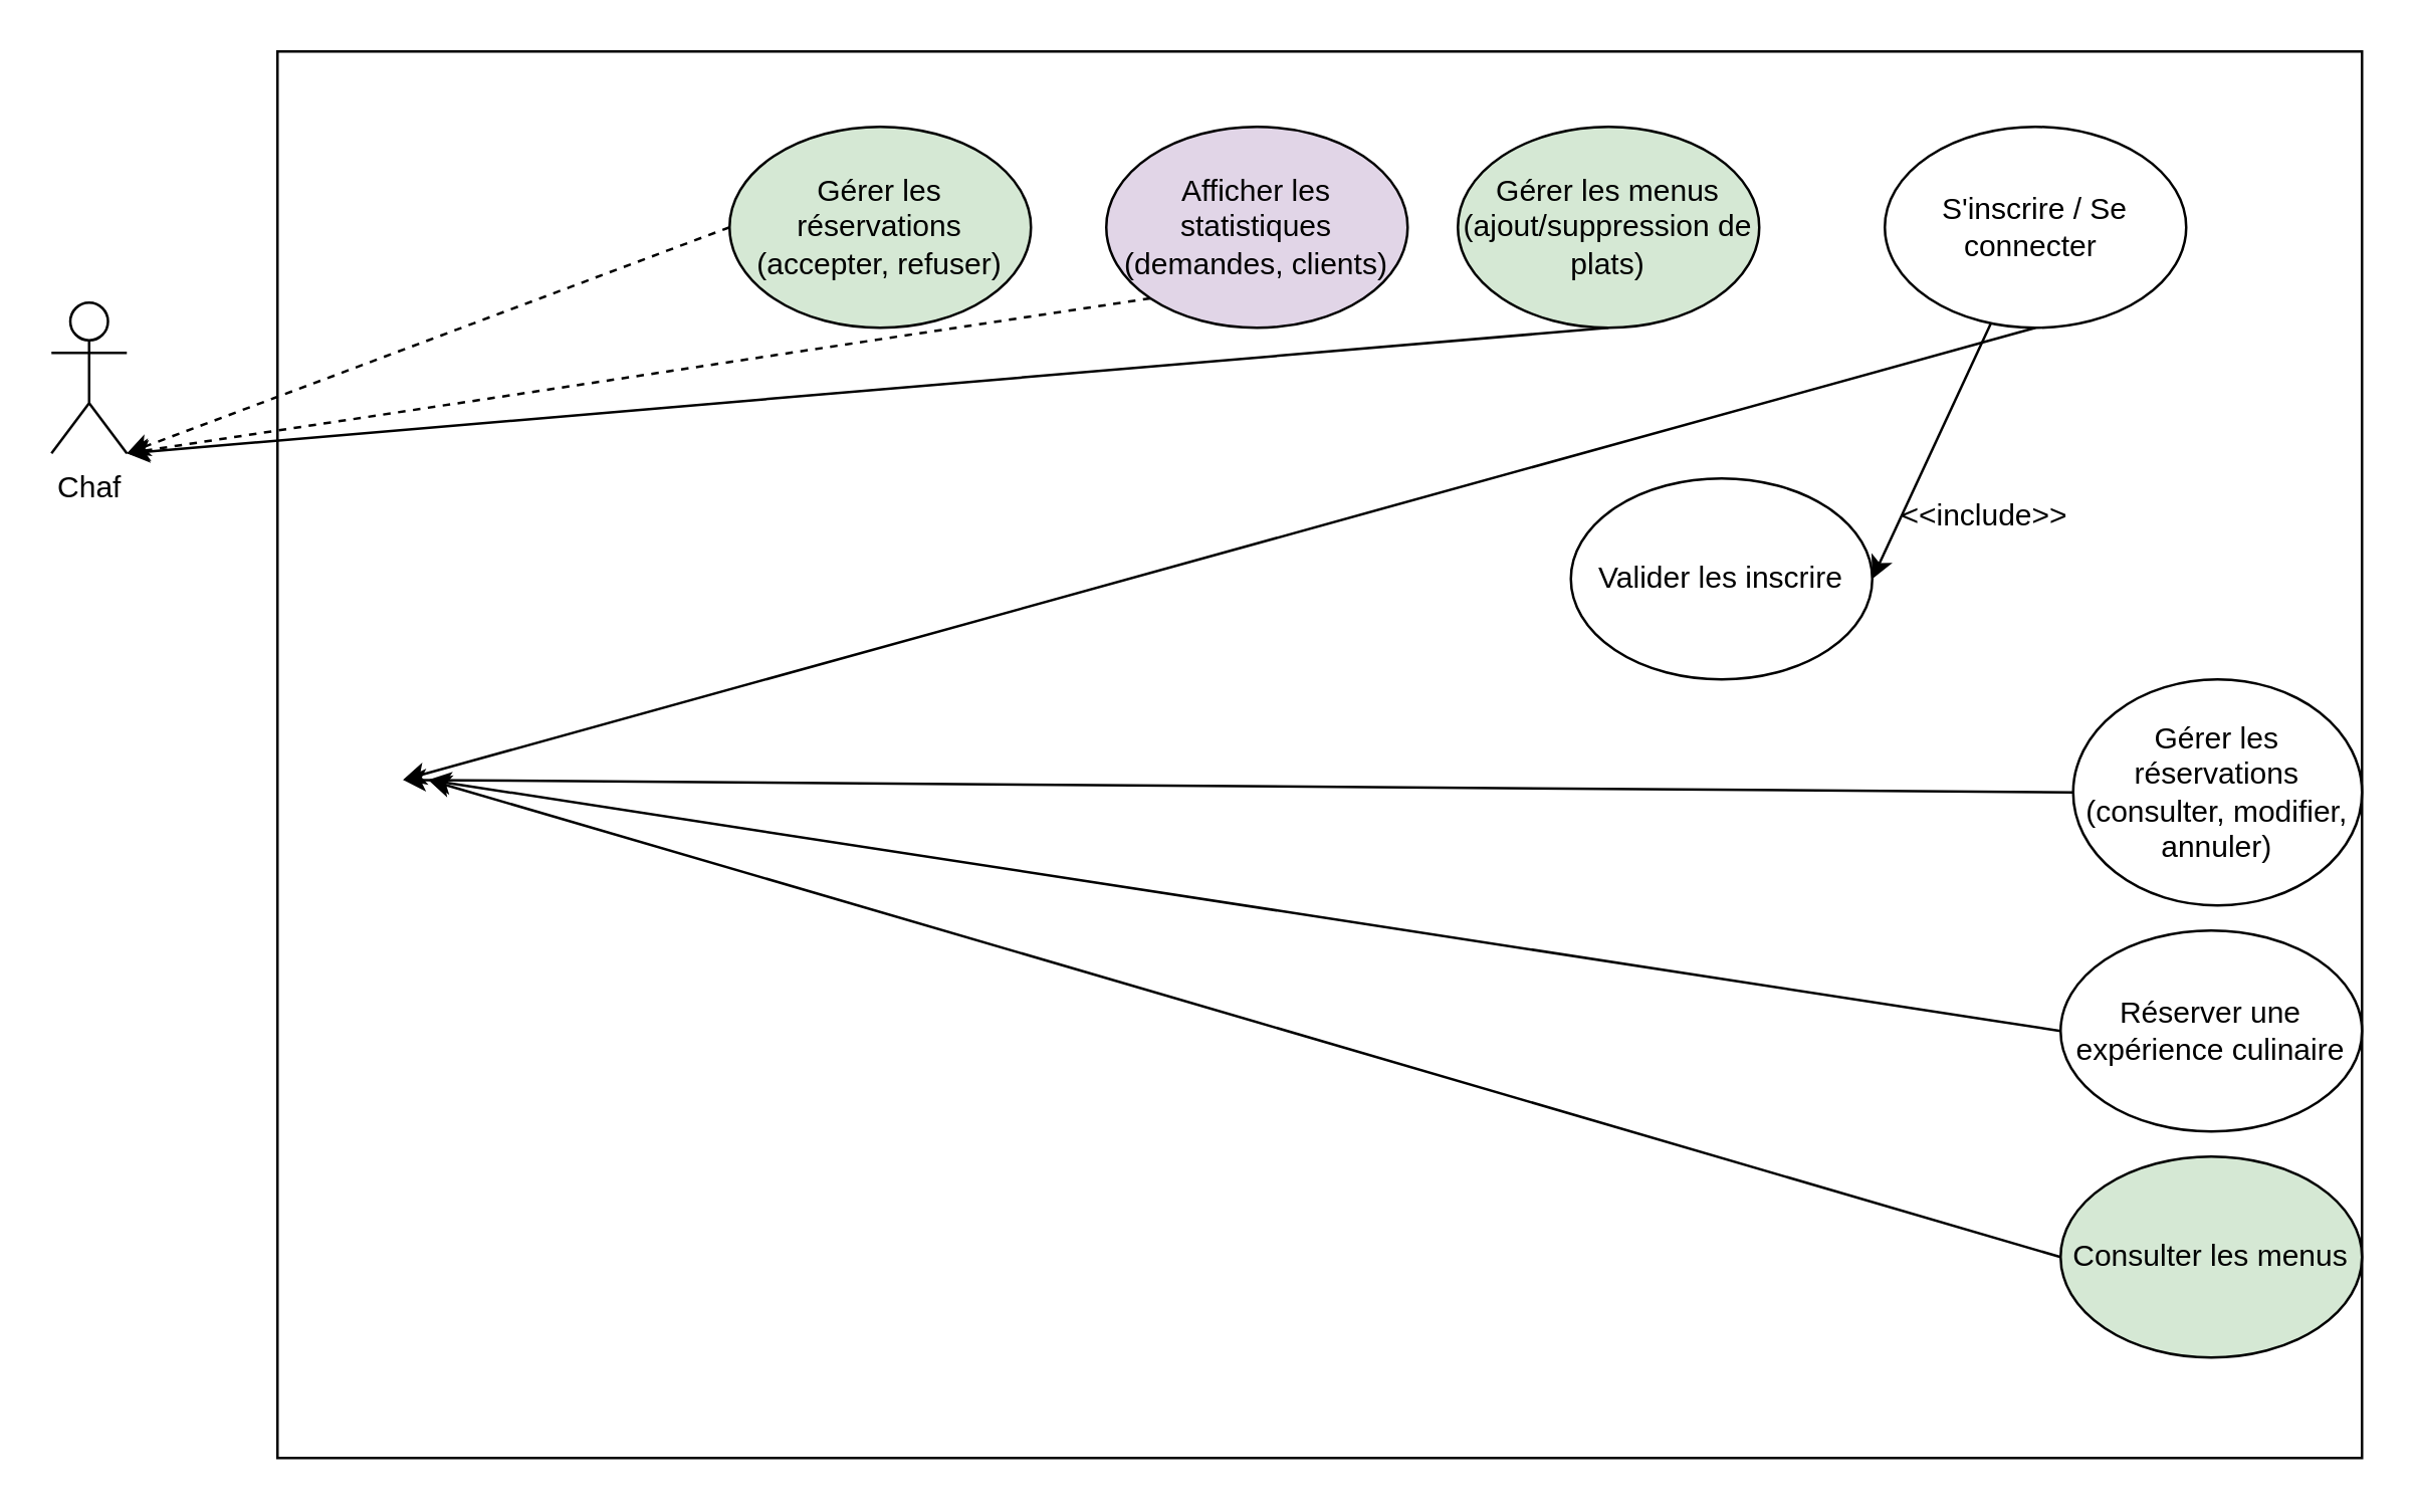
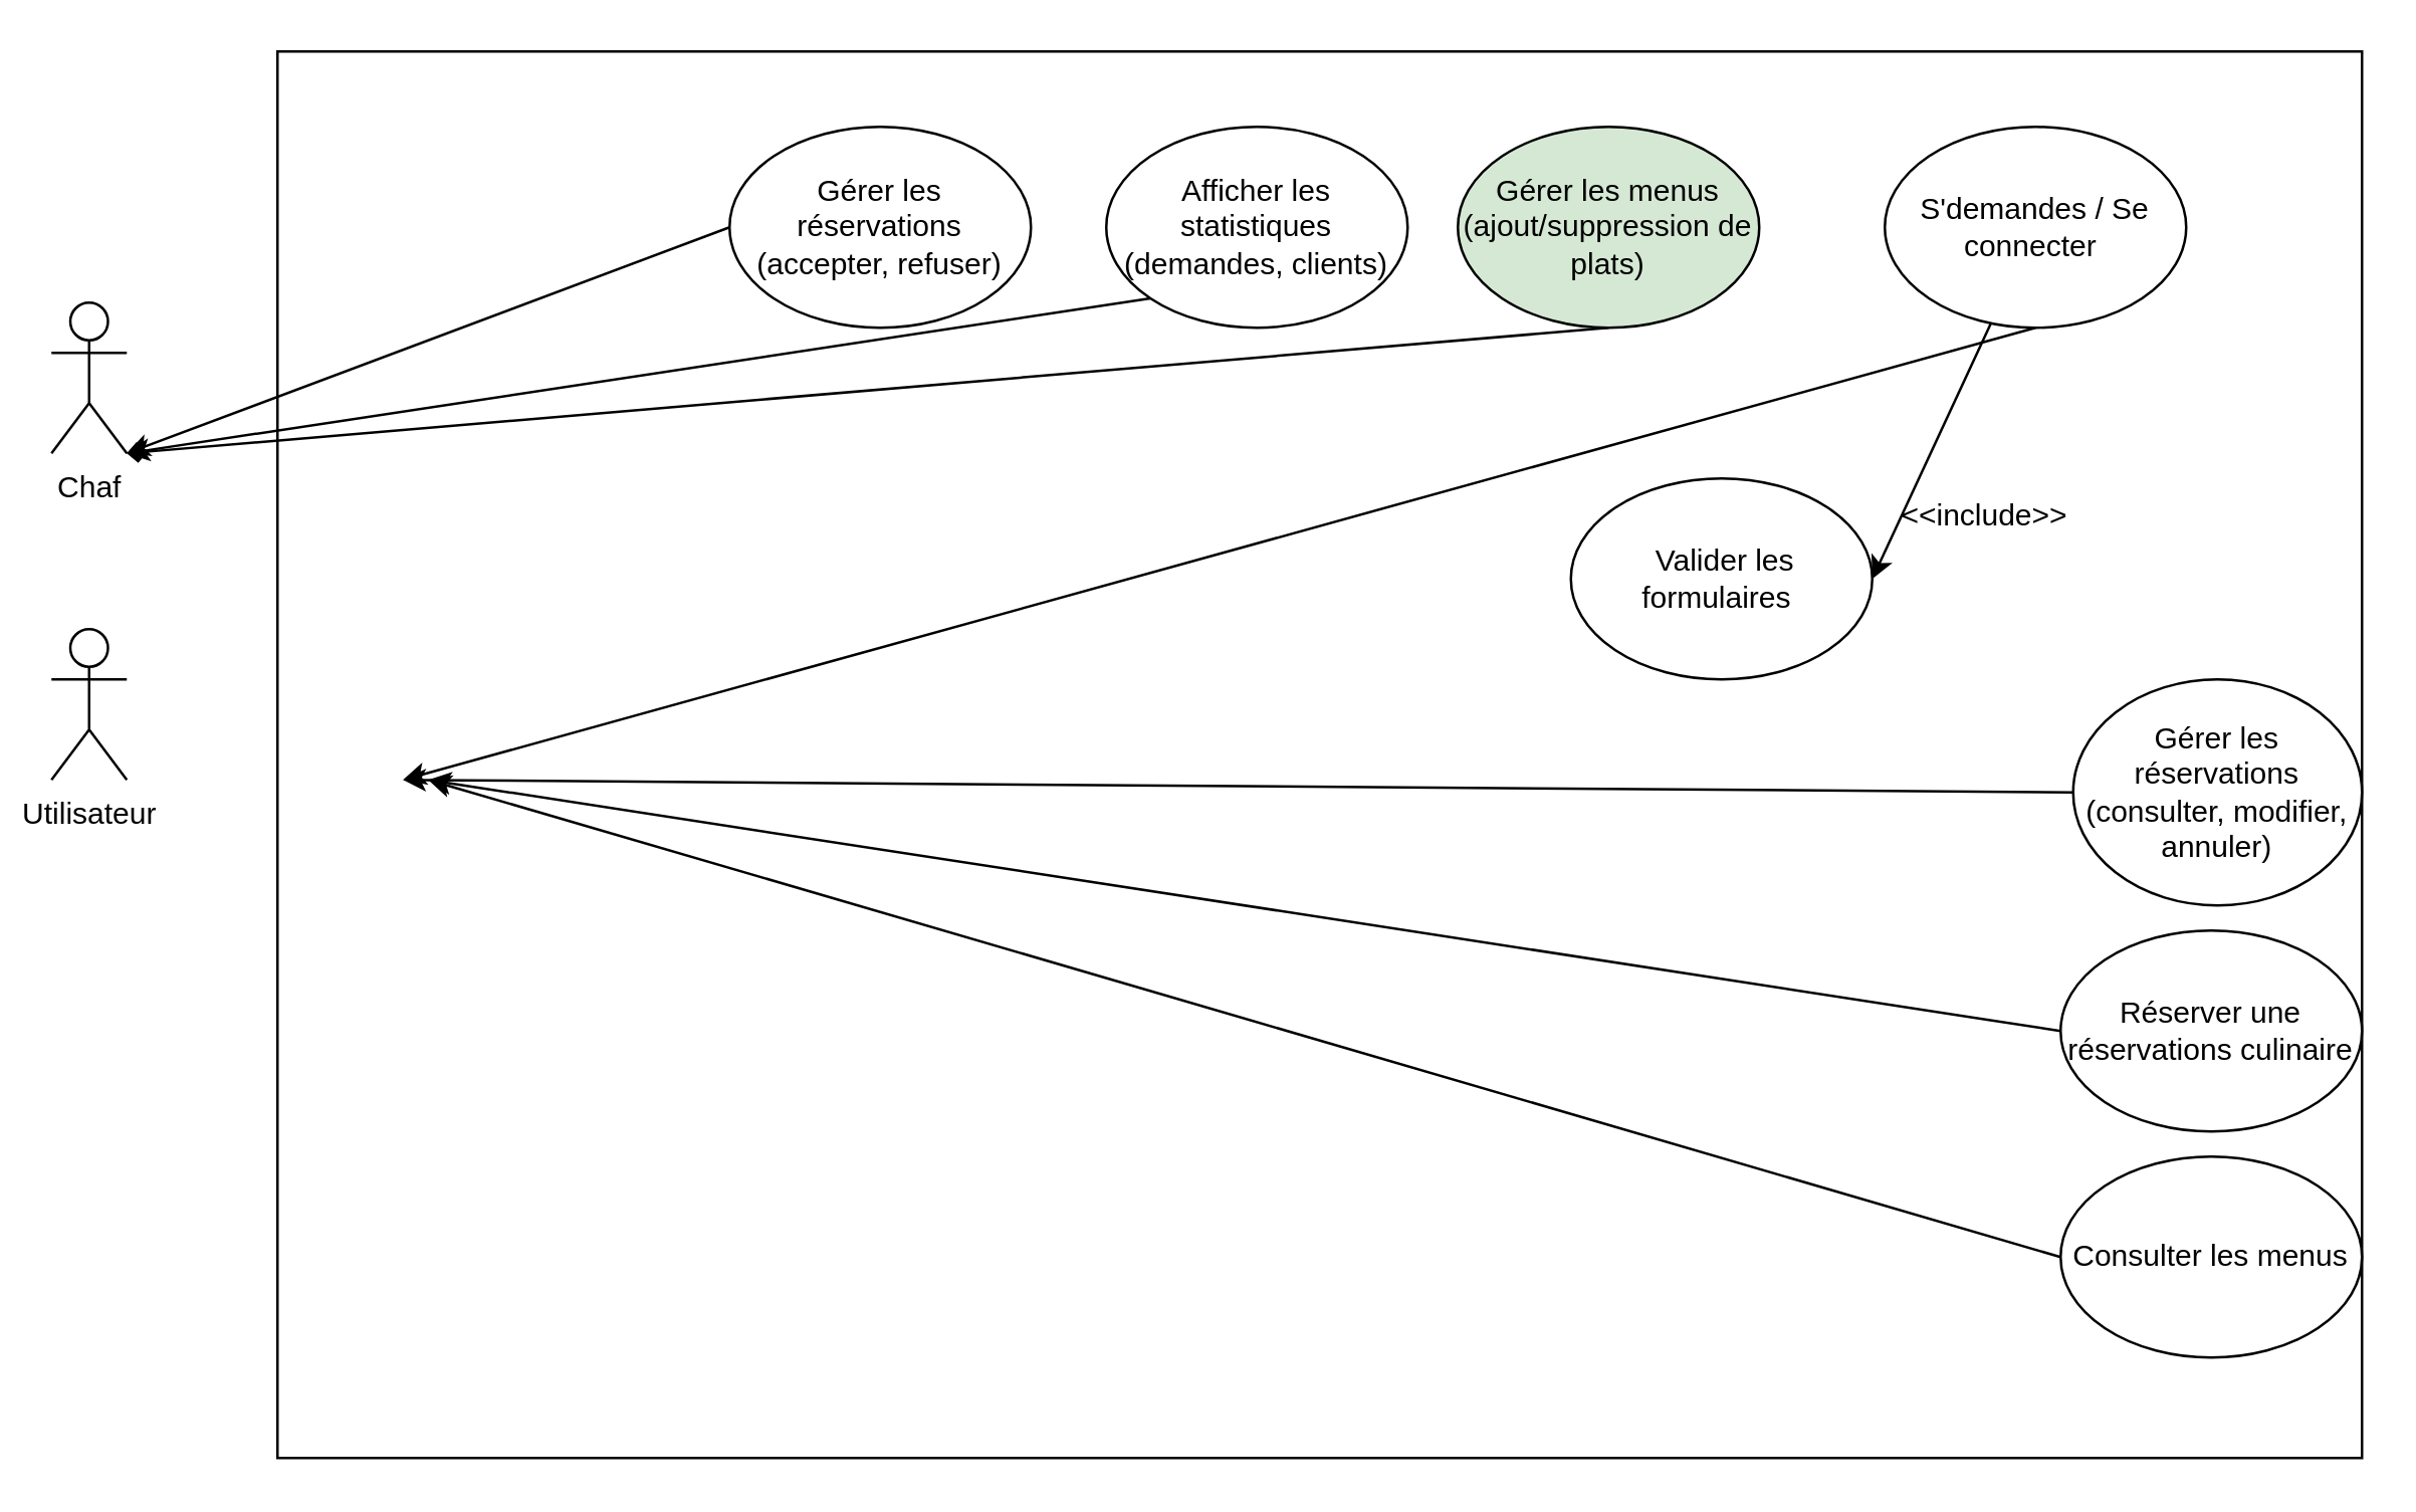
- <mxCell id="8" value="Gérer les réservations (accepter, refuser)" style="ellipse;whiteSpace=wrap;html=1;fillColor=#d5e8d4;" vertex="1" parent="1"><mxGeometry x="290" y="50" width="120" height="80" as="geometry" /></mxCell>
+ <mxCell id="8" value="Gérer les réservations (accepter, refuser)" style="ellipse;whiteSpace=wrap;html=1;" vertex="1" parent="1"><mxGeometry x="290" y="50" width="120" height="80" as="geometry" /></mxCell>
- <mxCell id="13" value="Afficher les statistiques (demandes, clients)" style="ellipse;whiteSpace=wrap;html=1;fillColor=#e1d5e7;" vertex="1" parent="1"><mxGeometry x="440" y="50" width="120" height="80" as="geometry" /></mxCell>
+ <mxCell id="13" value="Afficher les statistiques (demandes, clients)" style="ellipse;whiteSpace=wrap;html=1;" vertex="1" parent="1"><mxGeometry x="440" y="50" width="120" height="80" as="geometry" /></mxCell>
- <mxCell id="6" value="S'inscrire / Se connecter&amp;nbsp;" style="ellipse;whiteSpace=wrap;html=1;" vertex="1" parent="1"><mxGeometry x="750" y="50" width="120" height="80" as="geometry" /></mxCell>
+ <mxCell id="6" value="S'demandes / Se connecter&amp;nbsp;" style="ellipse;whiteSpace=wrap;html=1;" vertex="1" parent="1"><mxGeometry x="750" y="50" width="120" height="80" as="geometry" /></mxCell>
- <mxCell id="7" style="edgeStyle=none;html=1;exitX=0;exitY=0.5;exitDx=0;exitDy=0;entryX=1;entryY=1;entryDx=0;entryDy=0;entryPerimeter=0;dashed=1;" edge="1" parent="1" source="8" target="2"><mxGeometry relative="1" as="geometry"><mxPoint x="140" y="180" as="targetPoint" /></mxGeometry></mxCell>
+ <mxCell id="7" style="edgeStyle=none;html=1;exitX=0;exitY=0.5;exitDx=0;exitDy=0;entryX=1;entryY=1;entryDx=0;entryDy=0;entryPerimeter=0;" edge="1" parent="1" source="8" target="2"><mxGeometry relative="1" as="geometry"><mxPoint x="140" y="180" as="targetPoint" /></mxGeometry></mxCell>
- <mxCell id="11" style="edgeStyle=none;html=1;exitX=0;exitY=1;exitDx=0;exitDy=0;entryX=1;entryY=1;entryDx=0;entryDy=0;entryPerimeter=0;dashed=1;" edge="1" parent="1" source="13" target="2"><mxGeometry relative="1" as="geometry"><mxPoint x="140" y="180" as="targetPoint" /></mxGeometry></mxCell>
+ <mxCell id="11" style="edgeStyle=none;html=1;exitX=0;exitY=1;exitDx=0;exitDy=0;entryX=1;entryY=1;entryDx=0;entryDy=0;entryPerimeter=0;" edge="1" parent="1" source="13" target="2"><mxGeometry relative="1" as="geometry"><mxPoint x="140" y="180" as="targetPoint" /></mxGeometry></mxCell>
- <mxCell id="9" style="edgeStyle=none;html=1;exitX=0.5;exitY=1;exitDx=0;exitDy=0;entryX=1;entryY=1;entryDx=0;entryDy=0;entryPerimeter=0;" edge="1" parent="1" source="10" target="2"><mxGeometry relative="1" as="geometry"><mxPoint x="140" y="180" as="targetPoint" /></mxGeometry></mxCell>
+ <mxCell id="9" style="edgeStyle=none;html=1;exitX=0.5;exitY=1;exitDx=0;exitDy=0;entryX=1;entryY=1;entryDx=0;entryDy=0;entryPerimeter=0;endArrow=diamond;" edge="1" parent="1" source="10" target="2"><mxGeometry relative="1" as="geometry"><mxPoint x="140" y="180" as="targetPoint" /></mxGeometry></mxCell>
- <mxCell id="20" value="&amp;nbsp;Valider les inscrire&amp;nbsp;" style="ellipse;whiteSpace=wrap;html=1;" vertex="1" parent="1"><mxGeometry x="625" y="190" width="120" height="80" as="geometry" /></mxCell>
+ <mxCell id="20" value="&amp;nbsp;Valider les formulaires&amp;nbsp;" style="ellipse;whiteSpace=wrap;html=1;" vertex="1" parent="1"><mxGeometry x="625" y="190" width="120" height="80" as="geometry" /></mxCell>
+ <mxCell id="3" value="&amp;nbsp;Utilisateur&amp;nbsp;" style="shape=umlActor;verticalLabelPosition=bottom;verticalAlign=top;html=1;outlineConnect=0;" vertex="1" parent="1"><mxGeometry x="20" y="250" width="30" height="60" as="geometry" /></mxCell>
- <mxCell id="17" value="Réserver une expérience culinaire" style="ellipse;whiteSpace=wrap;html=1;" vertex="1" parent="1"><mxGeometry x="820" y="370" width="120" height="80" as="geometry" /></mxCell>
+ <mxCell id="17" value="Réserver une réservations culinaire" style="ellipse;whiteSpace=wrap;html=1;" vertex="1" parent="1"><mxGeometry x="820" y="370" width="120" height="80" as="geometry" /></mxCell>
- <mxCell id="15" value="Consulter les menus" style="ellipse;whiteSpace=wrap;html=1;fillColor=#d5e8d4;" vertex="1" parent="1"><mxGeometry x="820" y="460" width="120" height="80" as="geometry" /></mxCell>
+ <mxCell id="15" value="Consulter les menus" style="ellipse;whiteSpace=wrap;html=1;" vertex="1" parent="1"><mxGeometry x="820" y="460" width="120" height="80" as="geometry" /></mxCell>
